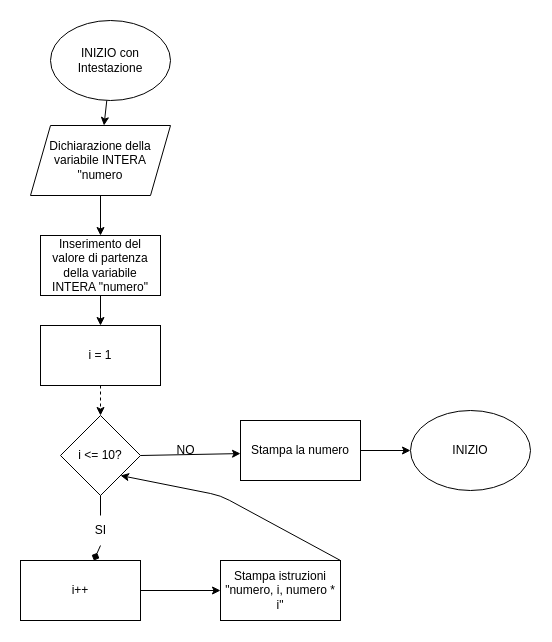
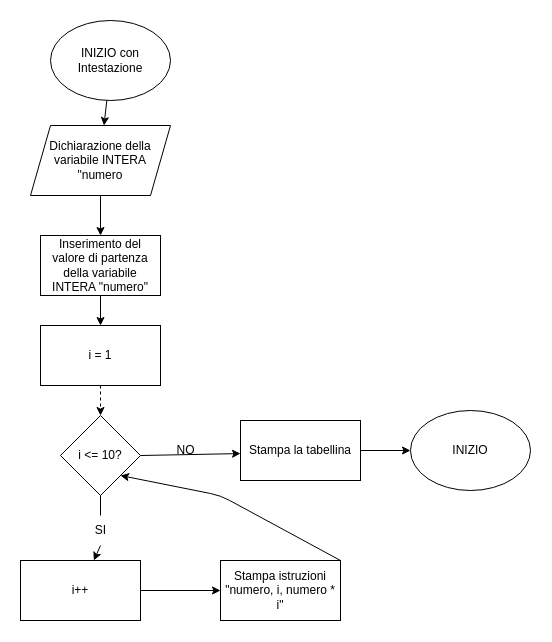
- <mxCell id="19" value="Stampa la numero" style="rounded=0;whiteSpace=wrap;html=1;" vertex="1" parent="1"><mxGeometry x="240" y="420" width="120" height="60" as="geometry" /></mxCell>
+ <mxCell id="19" value="Stampa la tabellina" style="rounded=0;whiteSpace=wrap;html=1;" vertex="1" parent="1"><mxGeometry x="240" y="420" width="120" height="60" as="geometry" /></mxCell>
- <mxCell id="10" style="edgeStyle=none;html=1;exitX=0.5;exitY=1;exitDx=0;exitDy=0;startArrow=none;endArrow=diamond;" parent="1" source="22" target="14" edge="1"><mxGeometry relative="1" as="geometry"><mxPoint x="100" y="525" as="targetPoint" /></mxGeometry></mxCell>
+ <mxCell id="10" style="edgeStyle=none;html=1;exitX=0.5;exitY=1;exitDx=0;exitDy=0;startArrow=none;" parent="1" source="22" target="14" edge="1"><mxGeometry relative="1" as="geometry"><mxPoint x="100" y="525" as="targetPoint" /></mxGeometry></mxCell>
